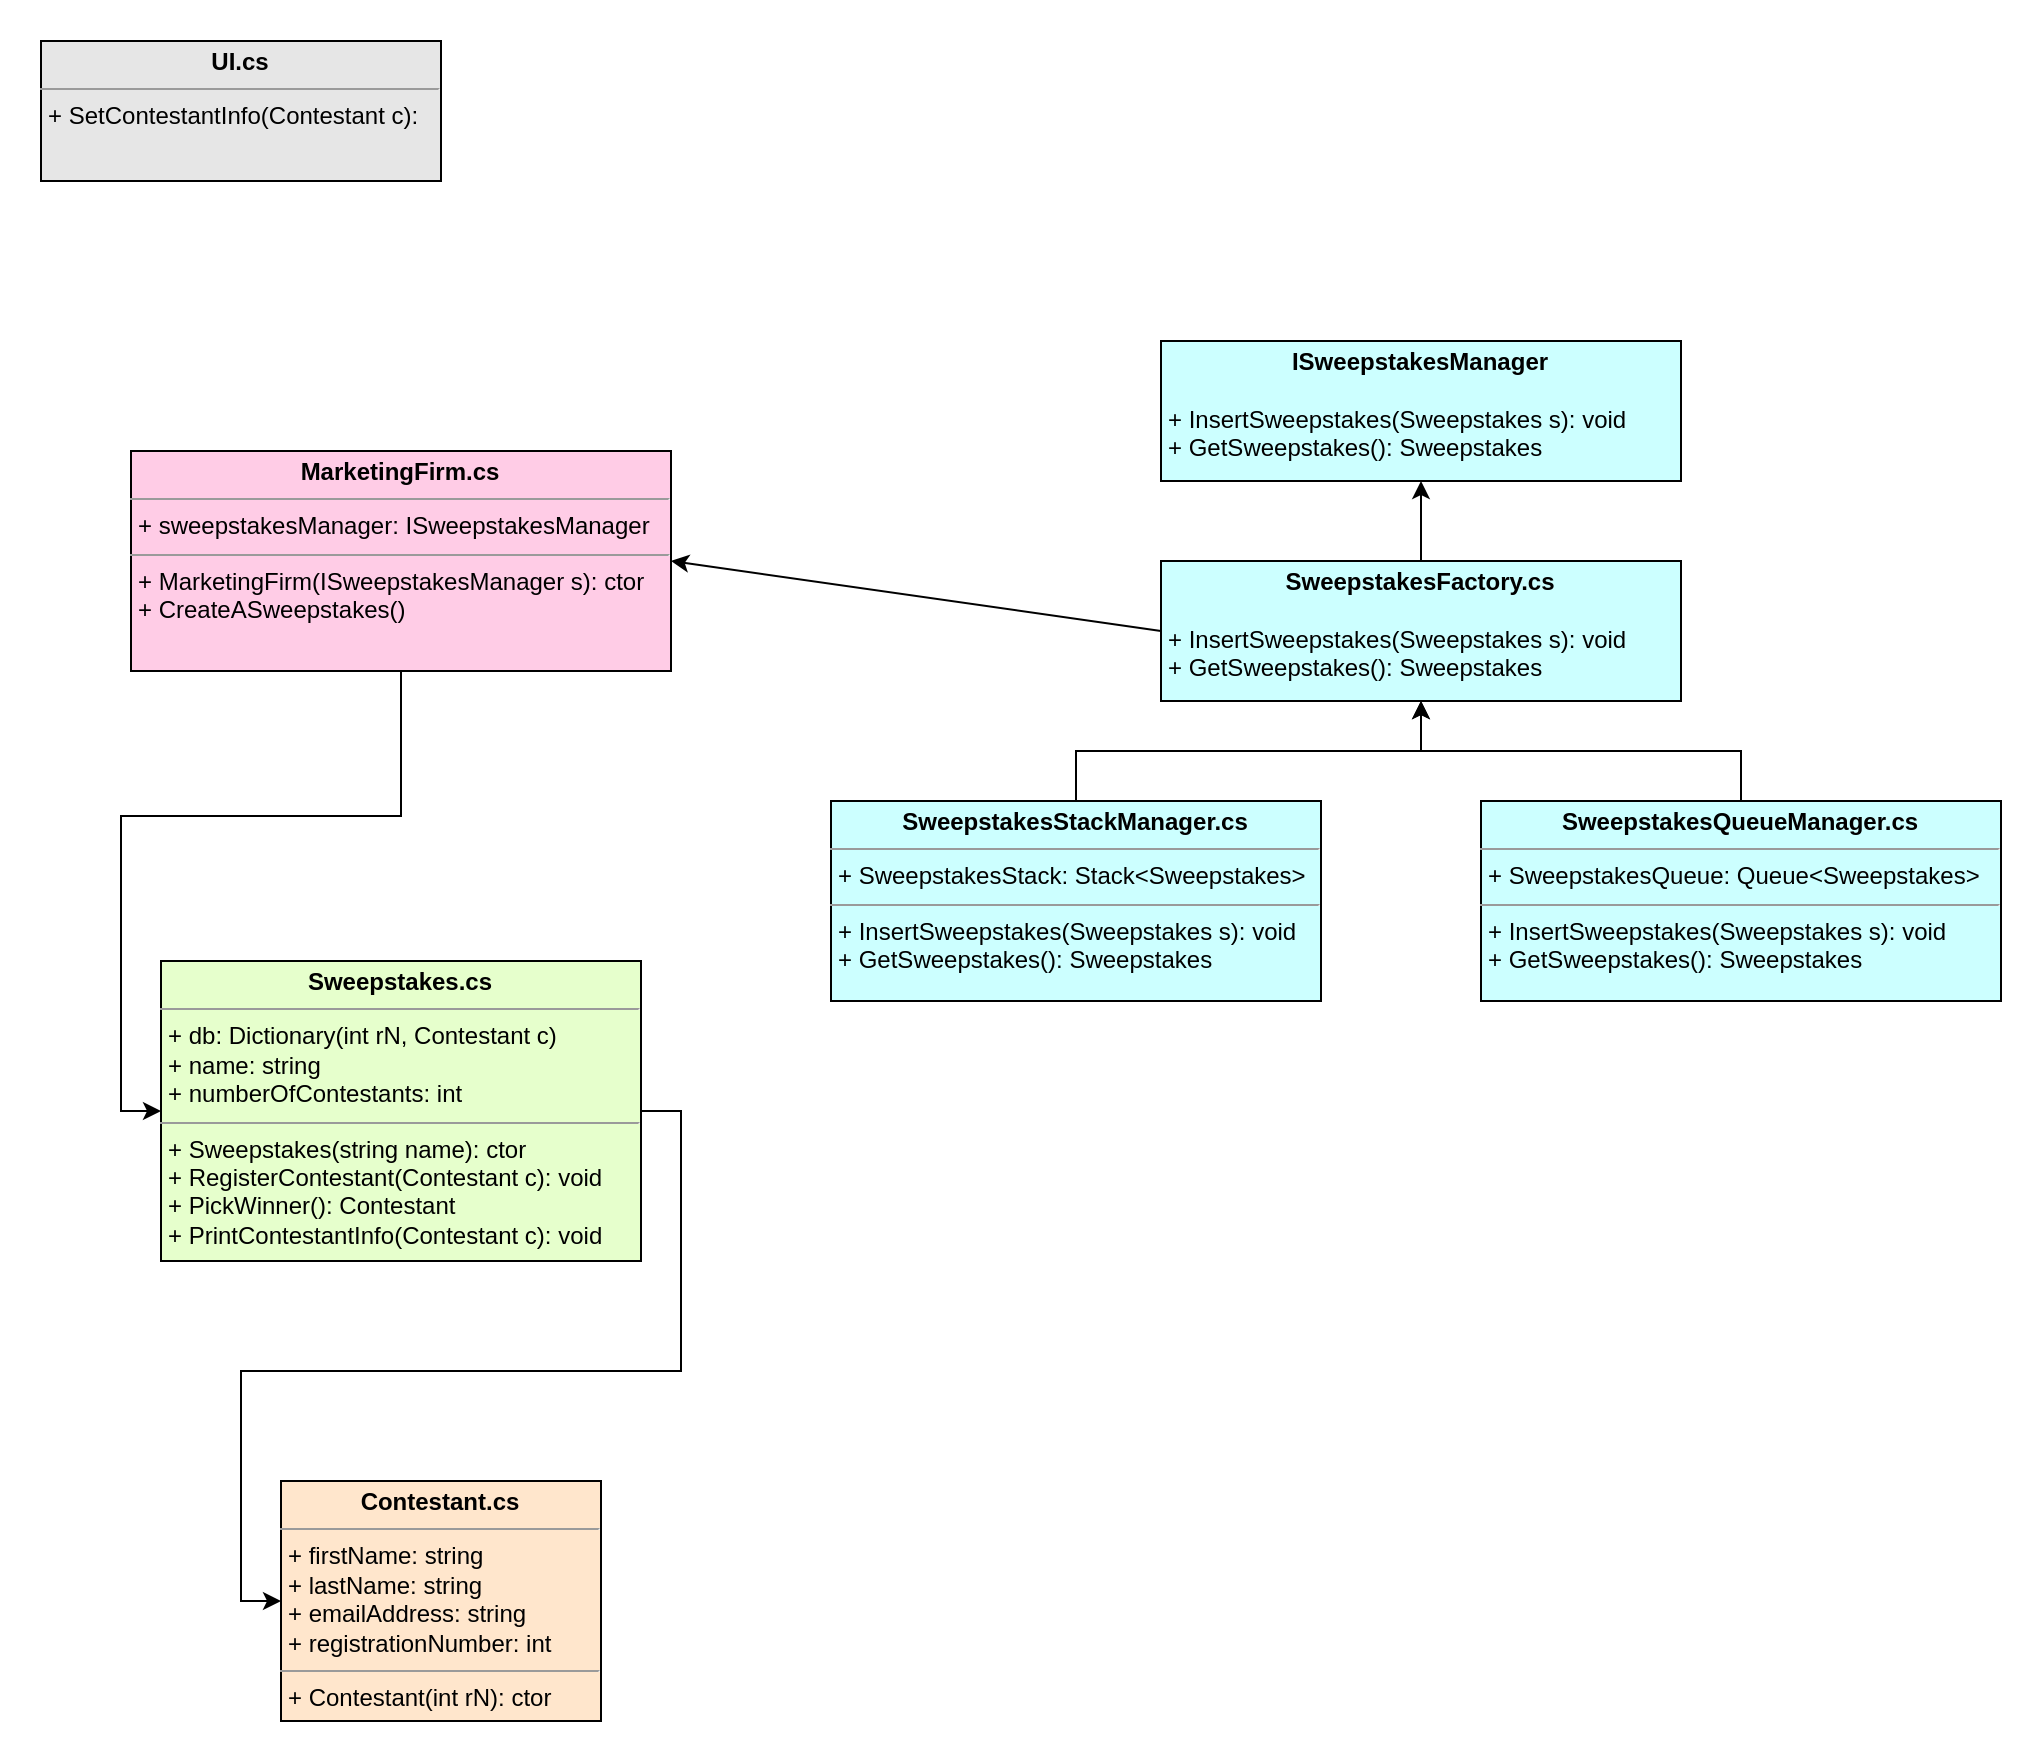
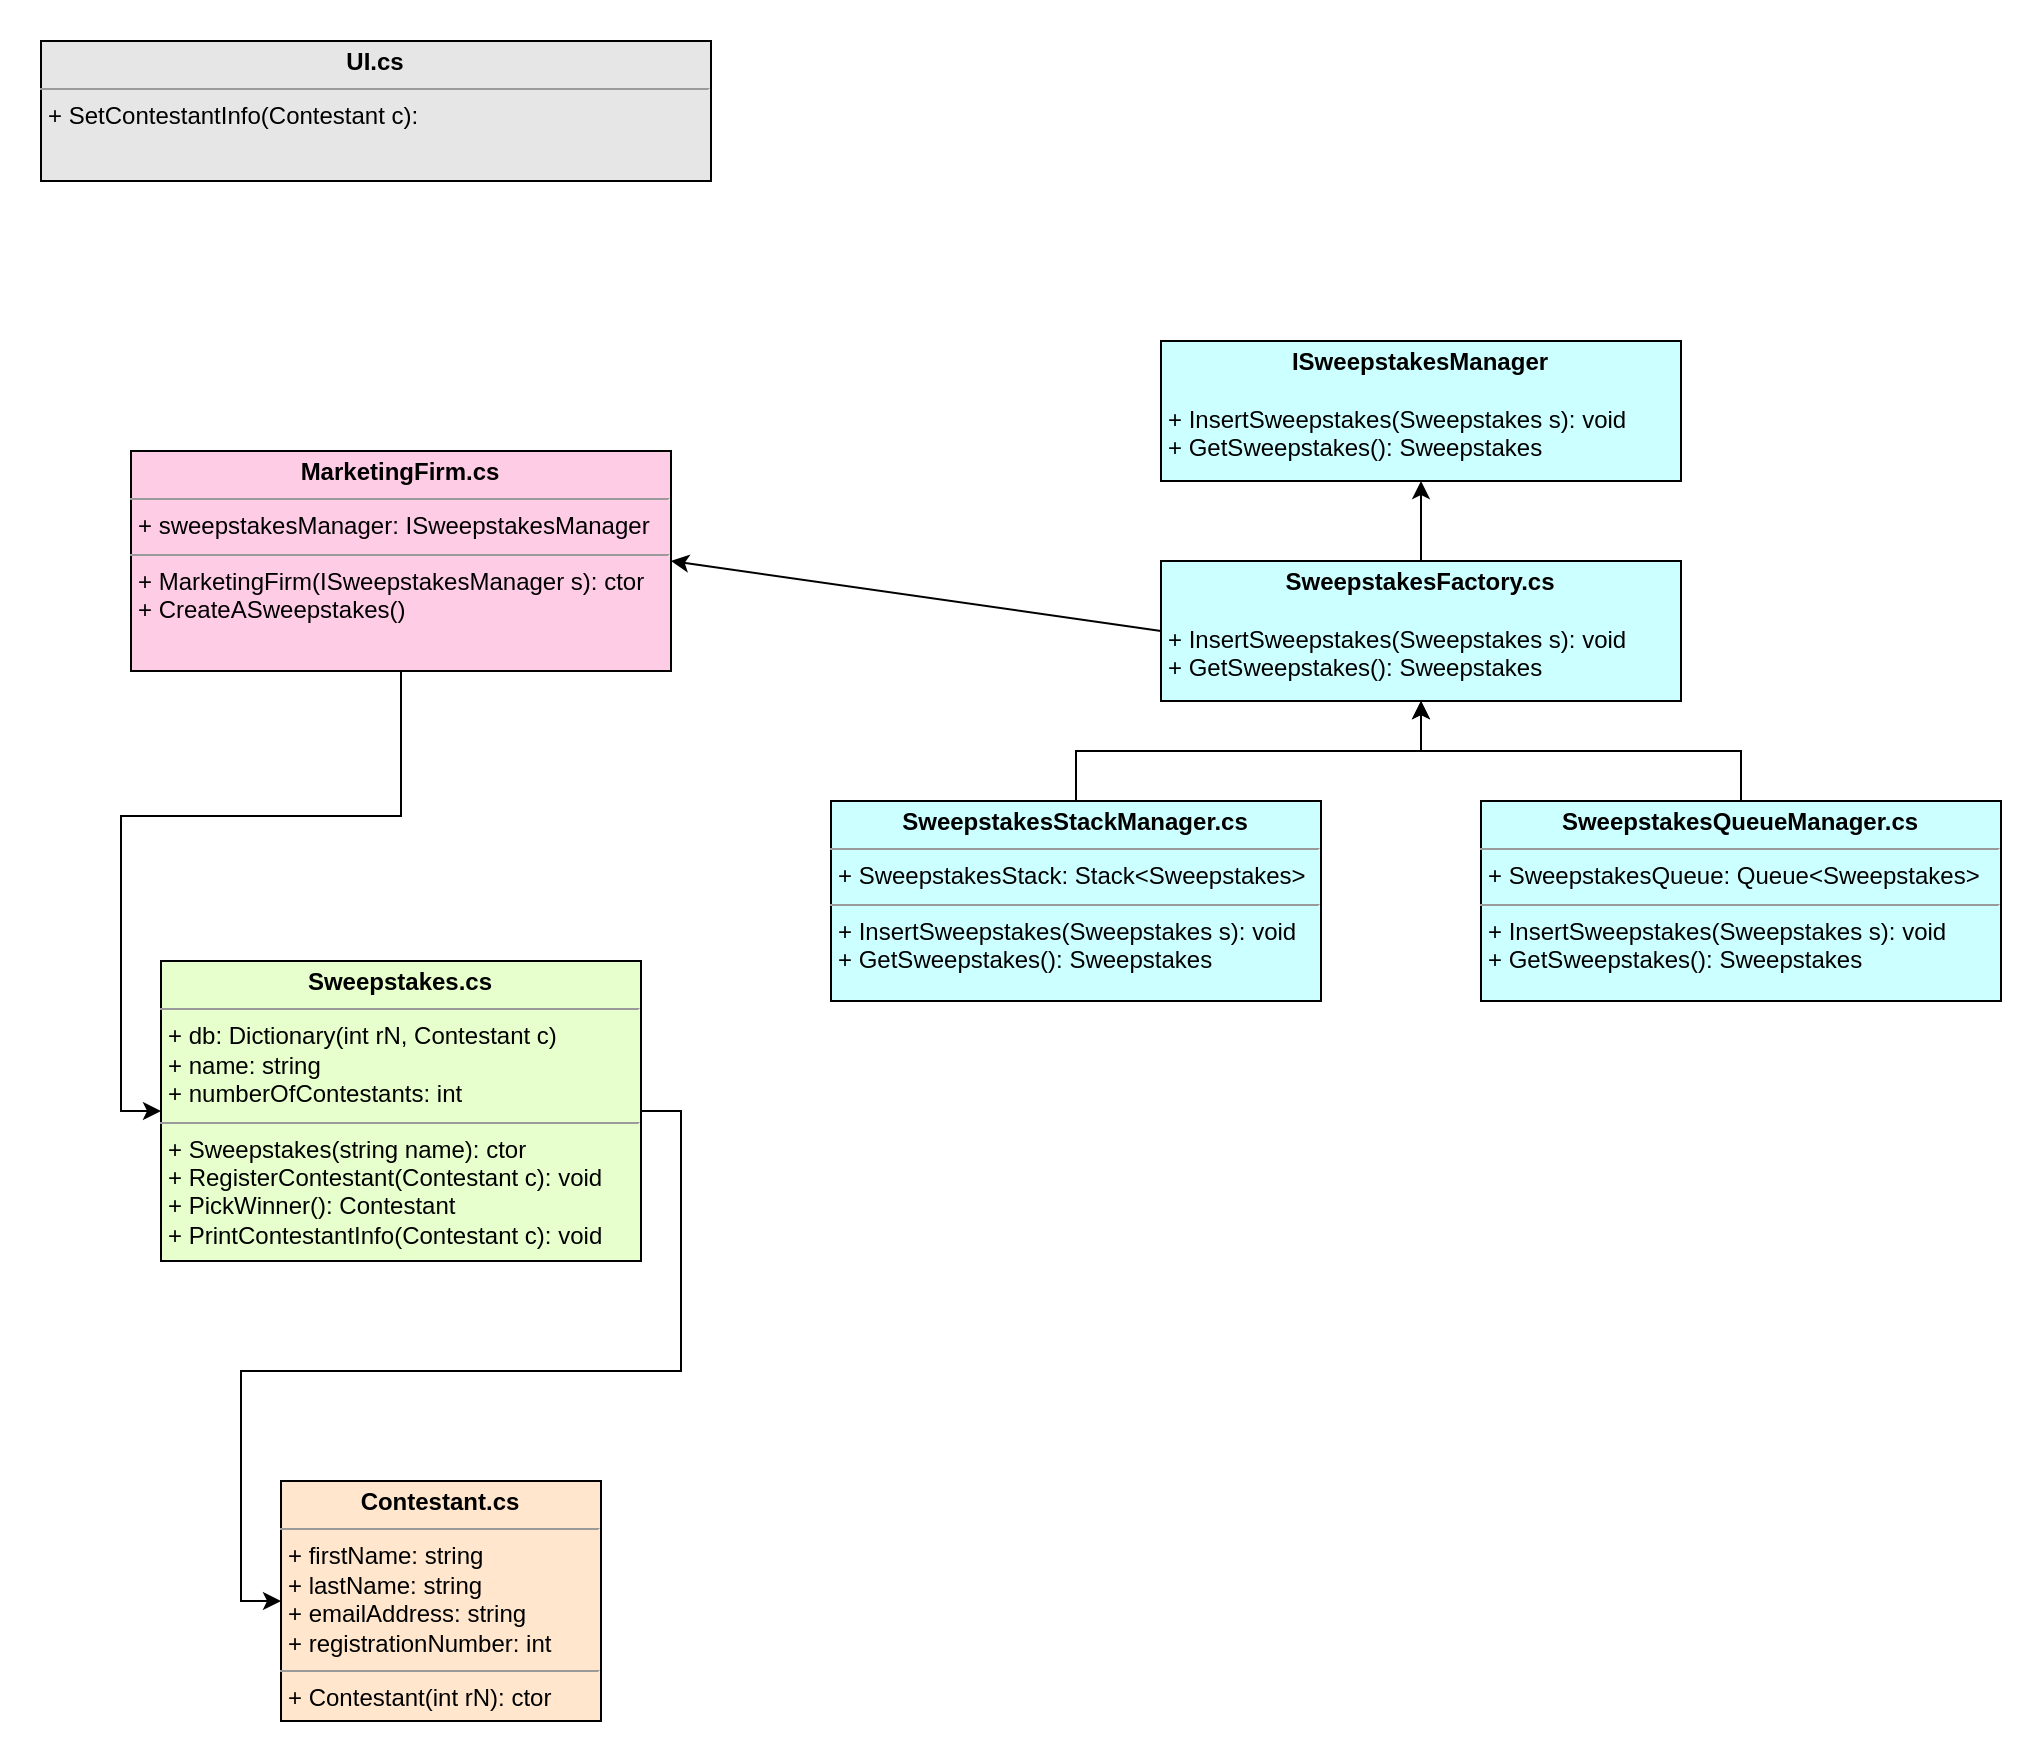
- <mxCell id="2" value="&lt;p style=&quot;margin: 0px ; margin-top: 4px ; text-align: center&quot;&gt;&lt;b&gt;UI.cs&lt;/b&gt;&lt;/p&gt;&lt;hr size=&quot;1&quot;&gt;&lt;p style=&quot;margin: 0px ; margin-left: 4px&quot;&gt;+ SetContestantInfo(Contestant c):&amp;nbsp;&lt;/p&gt;" style="verticalAlign=top;align=left;overflow=fill;fontSize=12;fontFamily=Helvetica;html=1;fillColor=#E6E6E6;" vertex="1" parent="1"><mxGeometry x="20" y="20" width="200" height="70" as="geometry" /></mxCell>
+ <mxCell id="2" value="&lt;p style=&quot;margin: 0px ; margin-top: 4px ; text-align: center&quot;&gt;&lt;b&gt;UI.cs&lt;/b&gt;&lt;/p&gt;&lt;hr size=&quot;1&quot;&gt;&lt;p style=&quot;margin: 0px ; margin-left: 4px&quot;&gt;+ SetContestantInfo(Contestant c):&amp;nbsp;&lt;/p&gt;" style="verticalAlign=top;align=left;overflow=fill;fontSize=12;fontFamily=Helvetica;html=1;fillColor=#E6E6E6;" vertex="1" parent="1"><mxGeometry x="20" y="20" width="335" height="70" as="geometry" /></mxCell>
